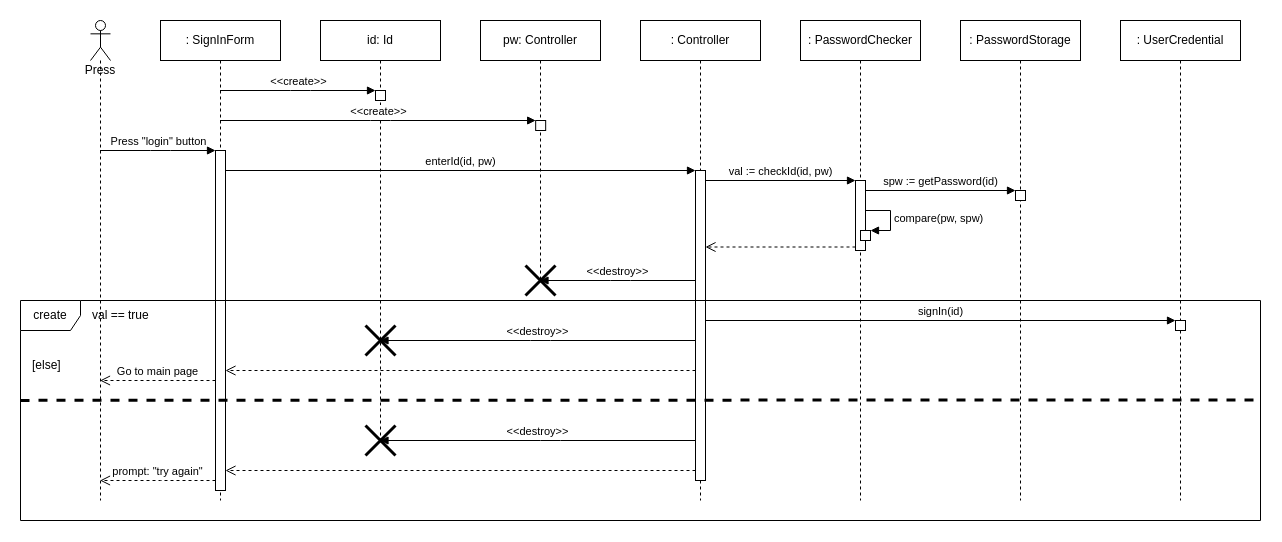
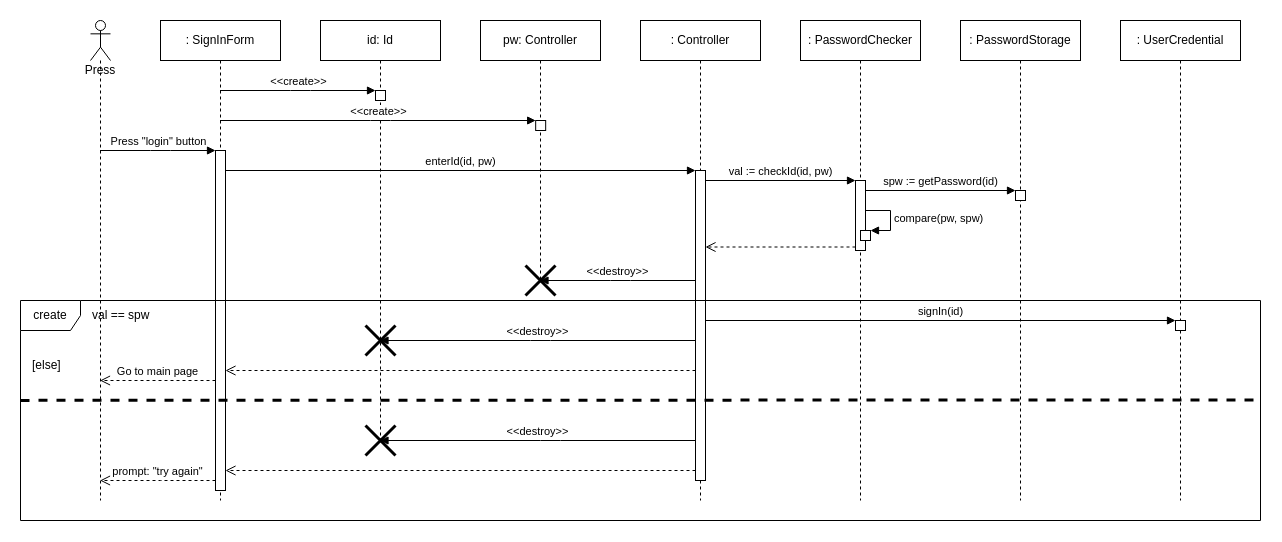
- <mxCell id="38" value="val == true" style="text;html=1;strokeColor=none;fillColor=none;align=left;verticalAlign=middle;whiteSpace=wrap;rounded=0;" parent="1" vertex="1"><mxGeometry x="90" y="300" width="60" height="30" as="geometry" /></mxCell>
+ <mxCell id="38" value="val == spw" style="text;html=1;strokeColor=none;fillColor=none;align=left;verticalAlign=middle;whiteSpace=wrap;rounded=0;" parent="1" vertex="1"><mxGeometry x="90" y="300" width="60" height="30" as="geometry" /></mxCell>
